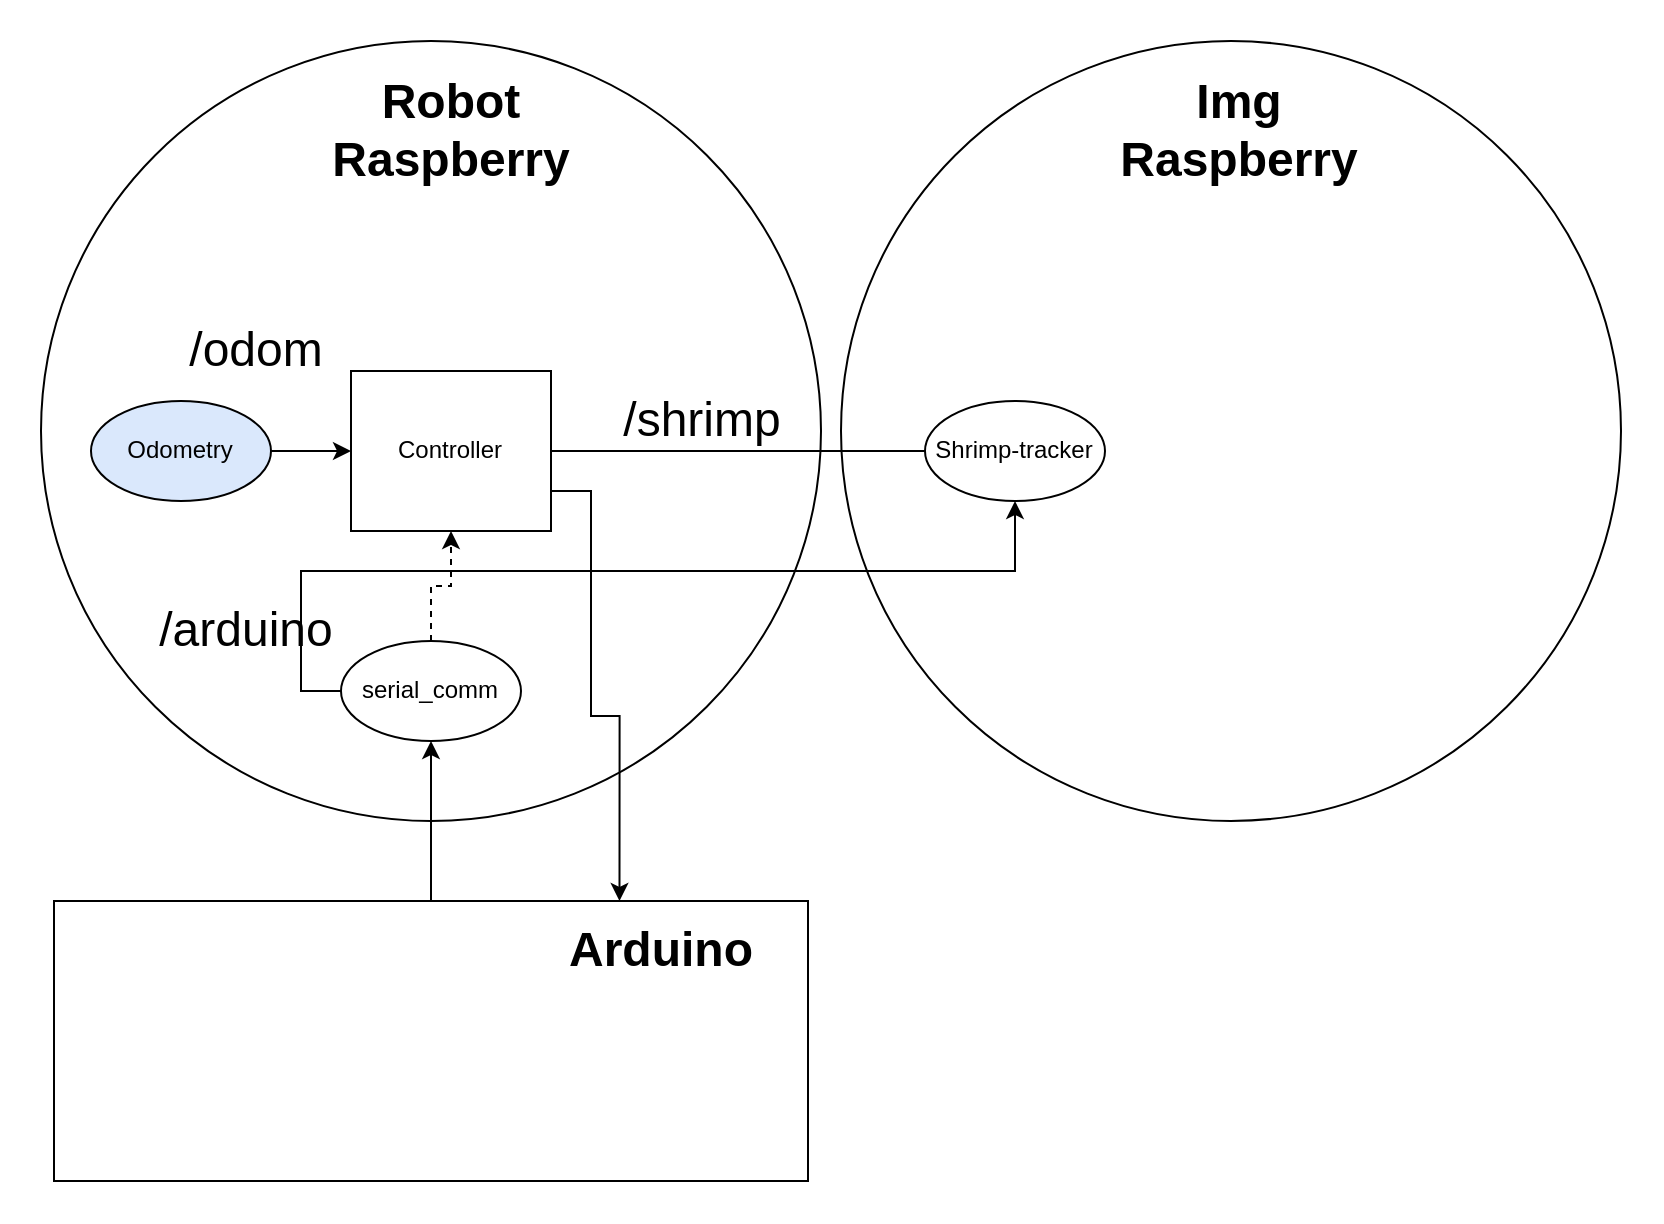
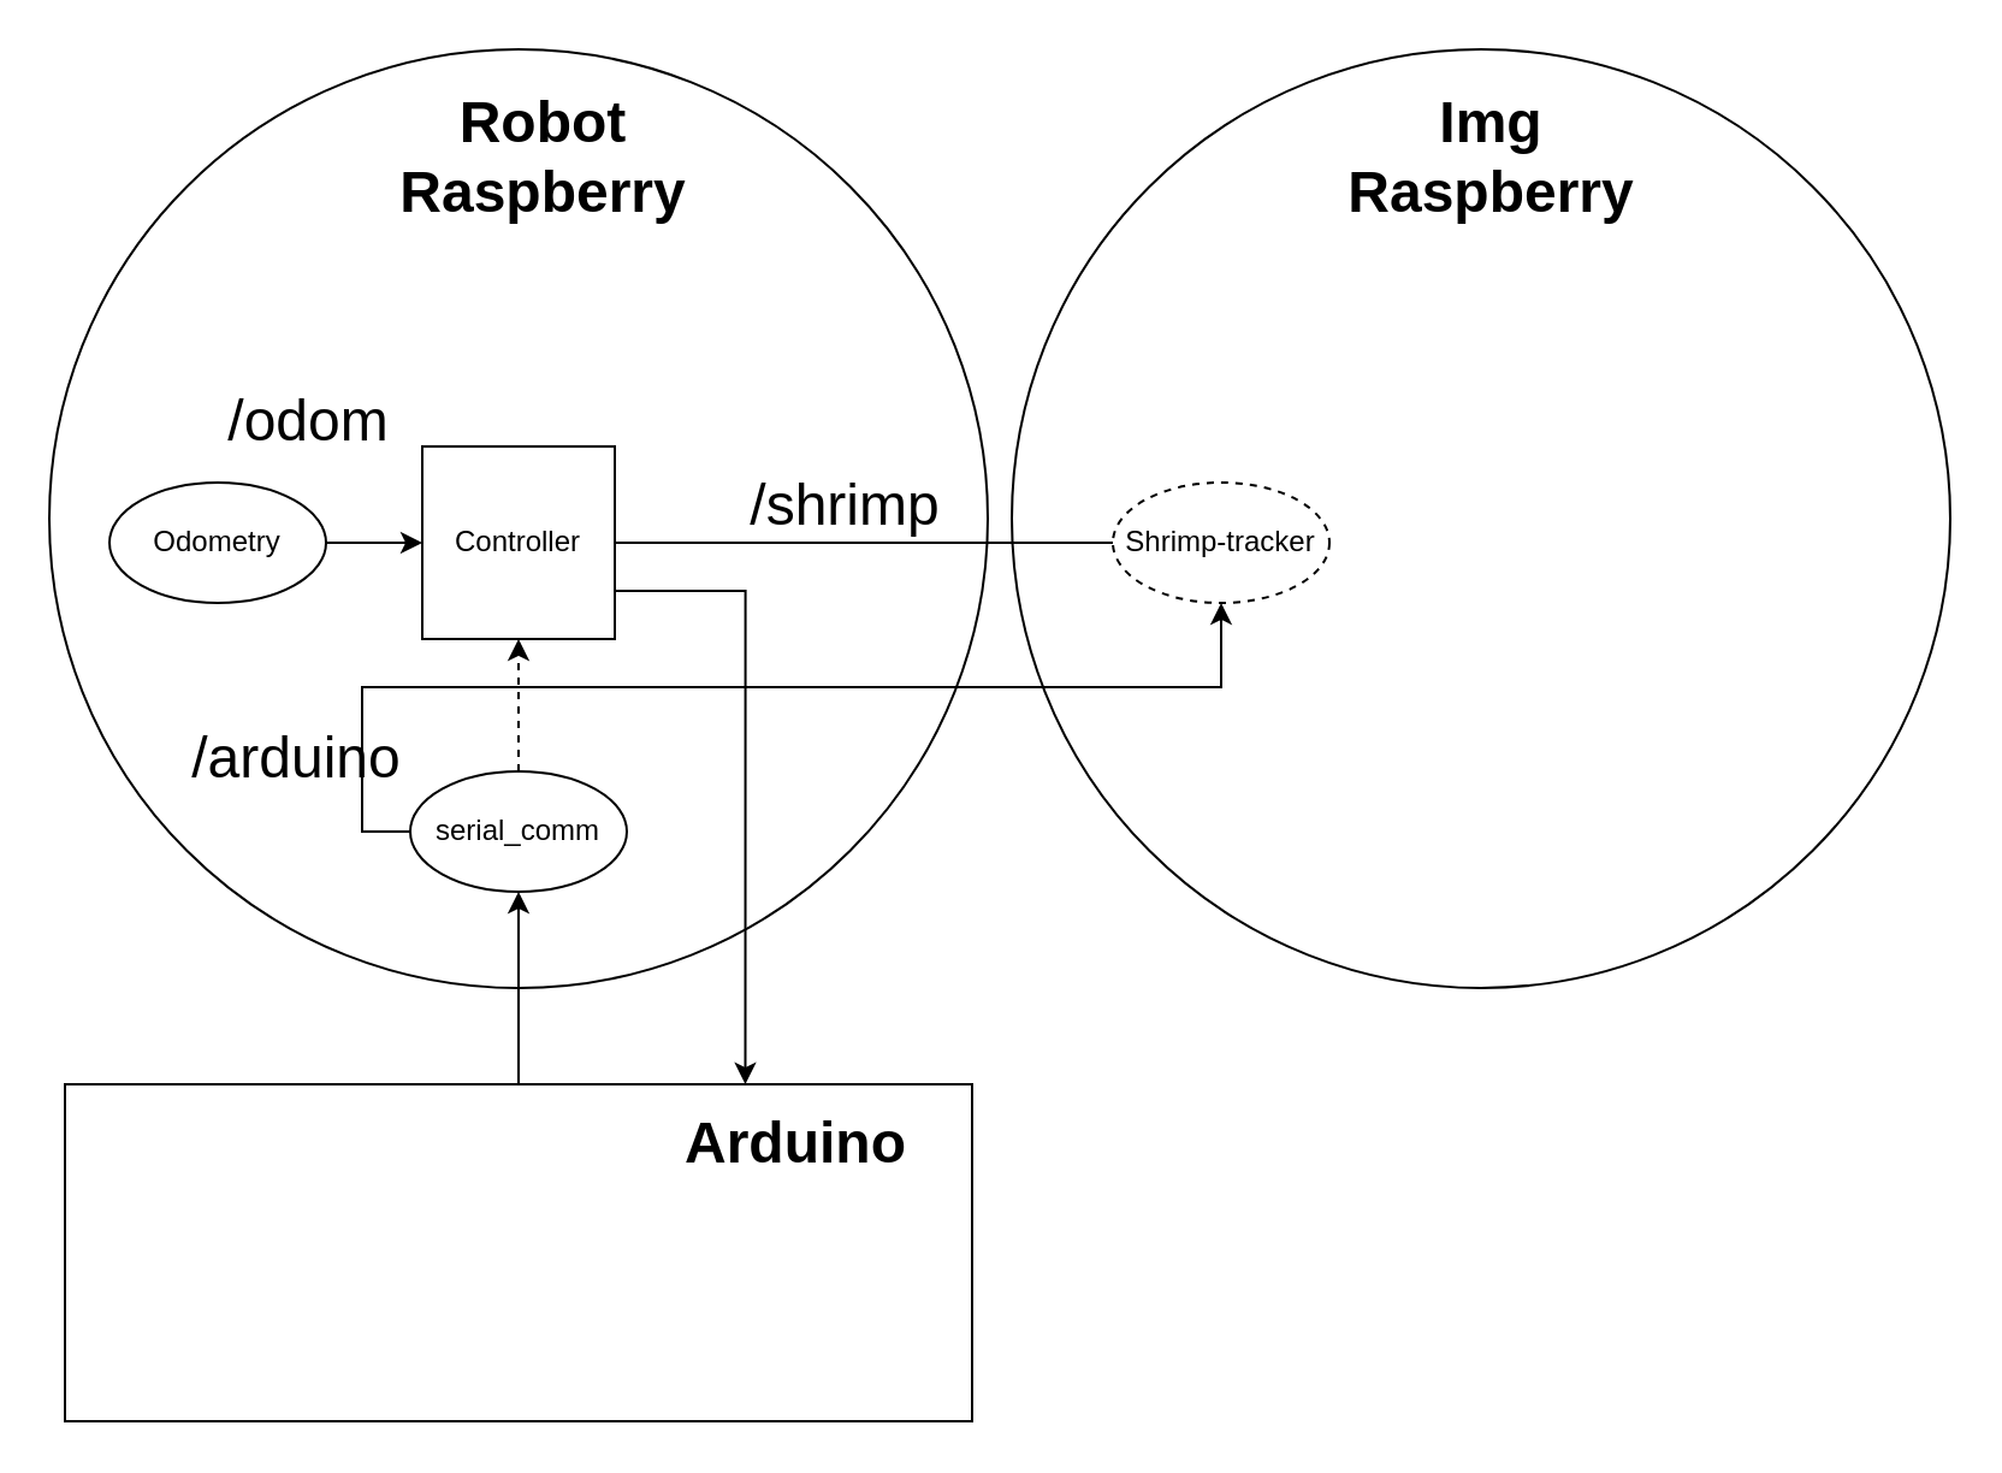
- <mxCell id="10" value="Odometry" style="ellipse;whiteSpace=wrap;html=1;fillColor=#dae8fc;" vertex="1" parent="1"><mxGeometry x="45" y="200" width="90" height="50" as="geometry" /></mxCell>
+ <mxCell id="10" value="Odometry" style="ellipse;whiteSpace=wrap;html=1;" vertex="1" parent="1"><mxGeometry x="45" y="200" width="90" height="50" as="geometry" /></mxCell>
- <mxCell id="5" value="Controller" style="whiteSpace=wrap;html=1;aspect=fixed;" vertex="1" parent="1"><mxGeometry x="175" y="185" width="100" height="80" as="geometry" /></mxCell>
+ <mxCell id="5" value="Controller" style="whiteSpace=wrap;html=1;aspect=fixed;" vertex="1" parent="1"><mxGeometry x="175" y="185" width="80" height="80" as="geometry" /></mxCell>
- <mxCell id="13" value="Shrimp-tracker" style="ellipse;whiteSpace=wrap;html=1;" vertex="1" parent="1"><mxGeometry x="462" y="200" width="90" height="50" as="geometry" /></mxCell>
+ <mxCell id="13" value="Shrimp-tracker" style="ellipse;whiteSpace=wrap;html=1;dashed=1;" vertex="1" parent="1"><mxGeometry x="462" y="200" width="90" height="50" as="geometry" /></mxCell>
